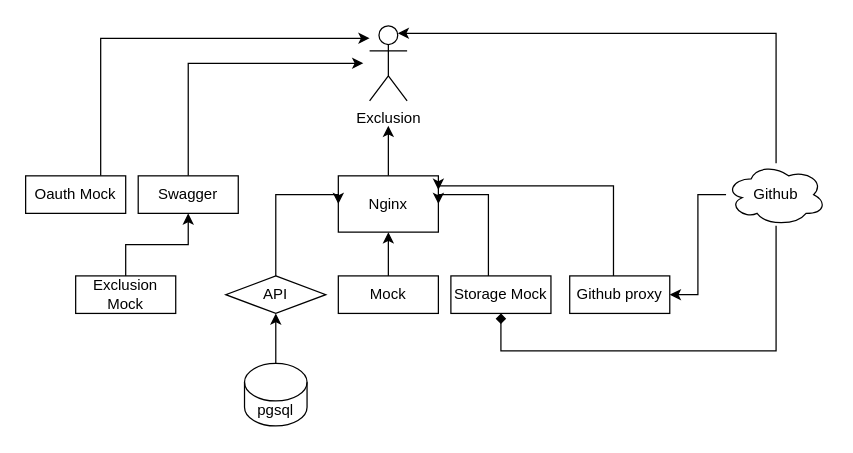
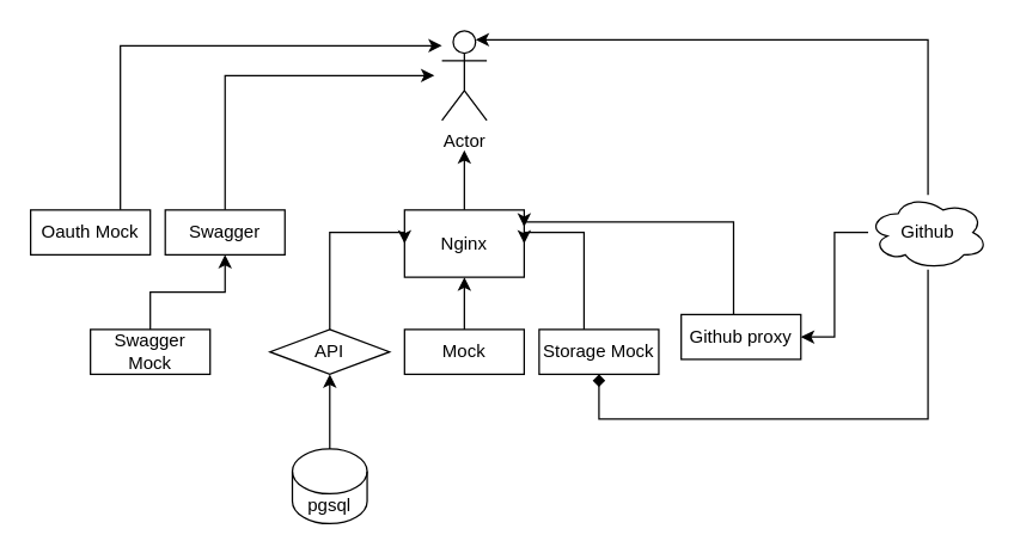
- <mxCell id="2" value="Exclusion" style="shape=umlActor;verticalLabelPosition=bottom;verticalAlign=top;html=1;outlineConnect=0;" parent="1" vertex="1"><mxGeometry x="295" y="20" width="30" height="60" as="geometry" /></mxCell>
+ <mxCell id="2" value="Actor" style="shape=umlActor;verticalLabelPosition=bottom;verticalAlign=top;html=1;outlineConnect=0;" parent="1" vertex="1"><mxGeometry x="295" y="20" width="30" height="60" as="geometry" /></mxCell>
- <mxCell id="18" value="Exclusion Mock" style="rounded=0;whiteSpace=wrap;html=1;" vertex="1" parent="1"><mxGeometry x="60" y="220" width="80" height="30" as="geometry" /></mxCell>
+ <mxCell id="18" value="Swagger Mock" style="rounded=0;whiteSpace=wrap;html=1;" vertex="1" parent="1"><mxGeometry x="60" y="220" width="80" height="30" as="geometry" /></mxCell>
- <mxCell id="24" value="Github proxy" style="rounded=0;whiteSpace=wrap;html=1;" vertex="1" parent="1"><mxGeometry x="455" y="220" width="80" height="30" as="geometry" /></mxCell>
+ <mxCell id="24" value="Github proxy" style="rounded=0;whiteSpace=wrap;html=1;" vertex="1" parent="1"><mxGeometry x="455" y="210" width="80" height="30" as="geometry" /></mxCell>
- <mxCell id="16" value="pgsql" style="shape=cylinder3;whiteSpace=wrap;html=1;boundedLbl=1;backgroundOutline=1;size=15;" vertex="1" parent="1"><mxGeometry x="195" y="290" width="50" height="50" as="geometry" /></mxCell>
+ <mxCell id="16" value="pgsql" style="shape=cylinder3;whiteSpace=wrap;html=1;boundedLbl=1;backgroundOutline=1;size=15;" vertex="1" parent="1"><mxGeometry x="195" y="300" width="50" height="50" as="geometry" /></mxCell>
